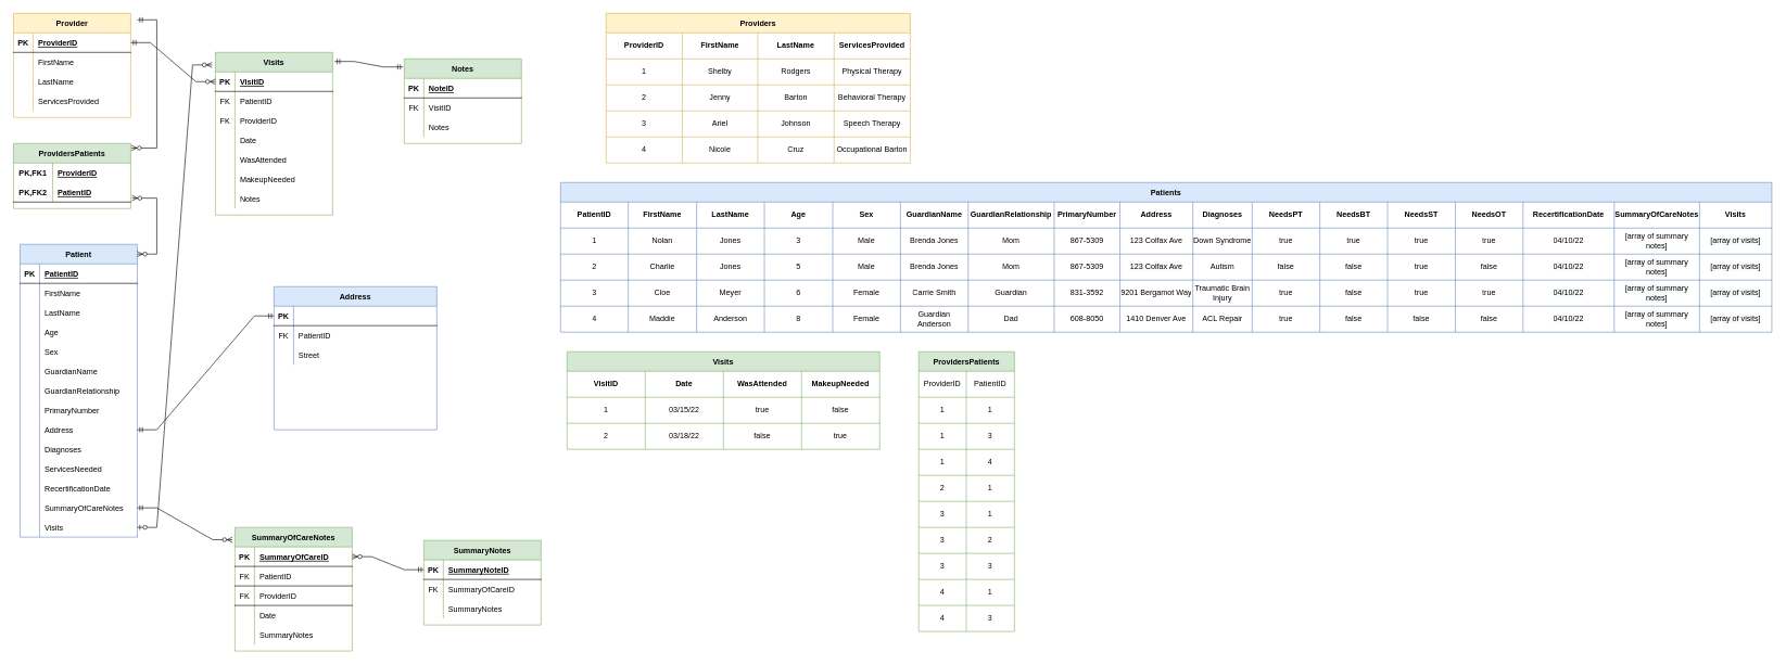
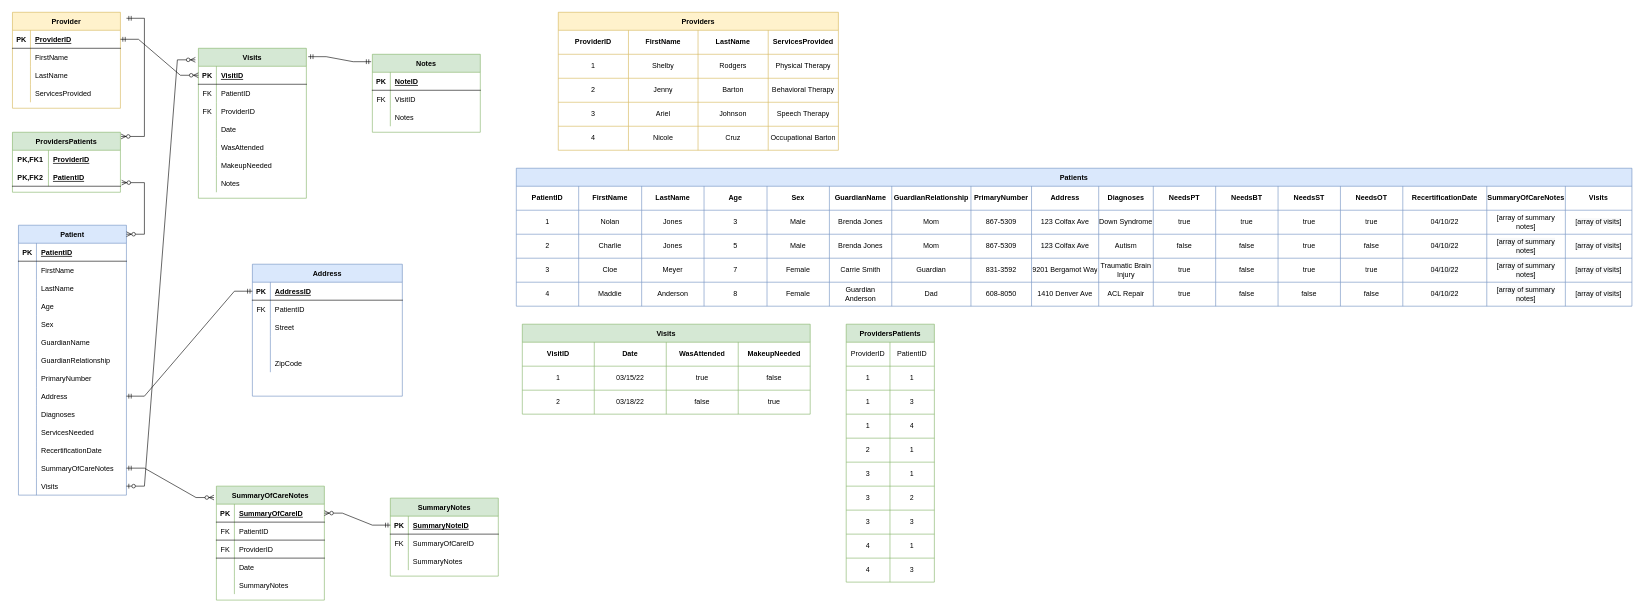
- <mxCell id="167" value="6" style="shape=partialRectangle;html=1;whiteSpace=wrap;connectable=0;fillColor=none;top=0;left=0;bottom=0;right=0;overflow=hidden;" vertex="1" parent="163"><mxGeometry x="313" width="105" height="40" as="geometry"><mxRectangle width="105" height="40" as="alternateBounds" /></mxGeometry></mxCell>
+ <mxCell id="167" value="7" style="shape=partialRectangle;html=1;whiteSpace=wrap;connectable=0;fillColor=none;top=0;left=0;bottom=0;right=0;overflow=hidden;" vertex="1" parent="163"><mxGeometry x="313" width="105" height="40" as="geometry"><mxRectangle width="105" height="40" as="alternateBounds" /></mxGeometry></mxCell>
+ <mxCell id="5" value="AddressID" style="shape=partialRectangle;overflow=hidden;connectable=0;fillColor=none;top=0;left=0;bottom=0;right=0;align=left;spacingLeft=6;fontStyle=5;" parent="3" vertex="1"><mxGeometry x="30" width="220" height="30" as="geometry"><mxRectangle width="220" height="30" as="alternateBounds" /></mxGeometry></mxCell>
+ <mxCell id="16" value="ZipCode" style="shape=partialRectangle;overflow=hidden;connectable=0;fillColor=none;top=0;left=0;bottom=0;right=0;align=left;spacingLeft=6;" vertex="1" parent="14"><mxGeometry x="30" width="220" height="30" as="geometry"><mxRectangle width="220" height="30" as="alternateBounds" /></mxGeometry></mxCell>
